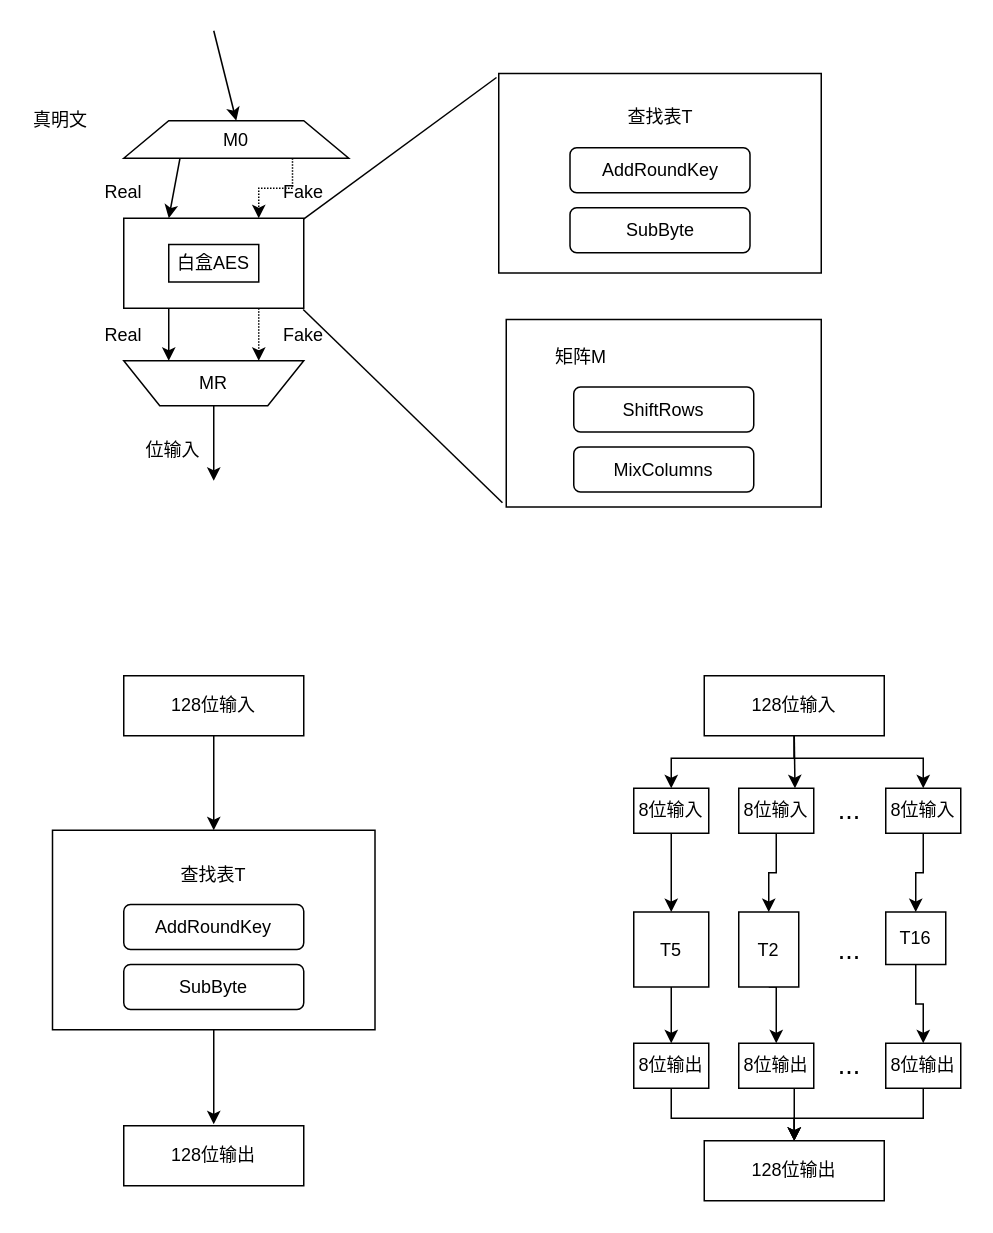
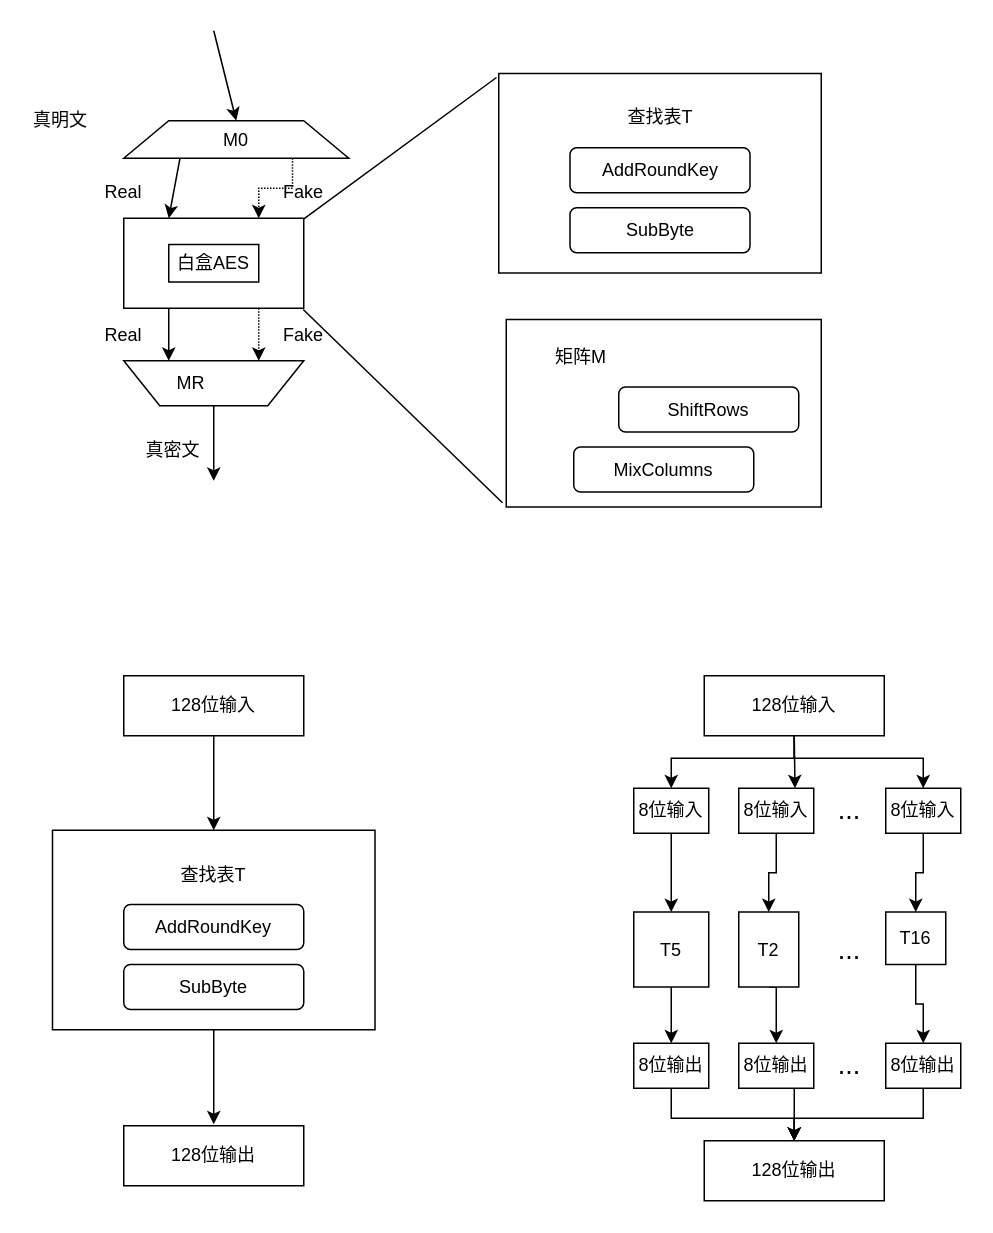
- <mxCell id="17" value="MR" style="text;html=1;strokeColor=none;fillColor=none;align=center;verticalAlign=middle;whiteSpace=wrap;rounded=0;" vertex="1" parent="1"><mxGeometry x="122" y="245" width="40" height="20" as="geometry" /></mxCell>
+ <mxCell id="17" value="MR" style="text;html=1;strokeColor=none;fillColor=none;align=center;verticalAlign=middle;whiteSpace=wrap;rounded=0;" vertex="1" parent="1"><mxGeometry x="107" y="245" width="40" height="20" as="geometry" /></mxCell>
- <mxCell id="7" value="ShiftRows" style="rounded=1;whiteSpace=wrap;html=1;" vertex="1" parent="1"><mxGeometry x="382" y="257.5" width="120" height="30" as="geometry" /></mxCell>
+ <mxCell id="7" value="ShiftRows" style="rounded=1;whiteSpace=wrap;html=1;" vertex="1" parent="1"><mxGeometry x="412" y="257.5" width="120" height="30" as="geometry" /></mxCell>
- <mxCell id="26" value="位输入" style="text;html=1;strokeColor=none;fillColor=none;align=center;verticalAlign=middle;whiteSpace=wrap;rounded=0;" vertex="1" parent="1"><mxGeometry x="95" y="290" width="40" height="20" as="geometry" /></mxCell>
+ <mxCell id="26" value="真密文" style="text;html=1;strokeColor=none;fillColor=none;align=center;verticalAlign=middle;whiteSpace=wrap;rounded=0;" vertex="1" parent="1"><mxGeometry x="95" y="290" width="40" height="20" as="geometry" /></mxCell>
